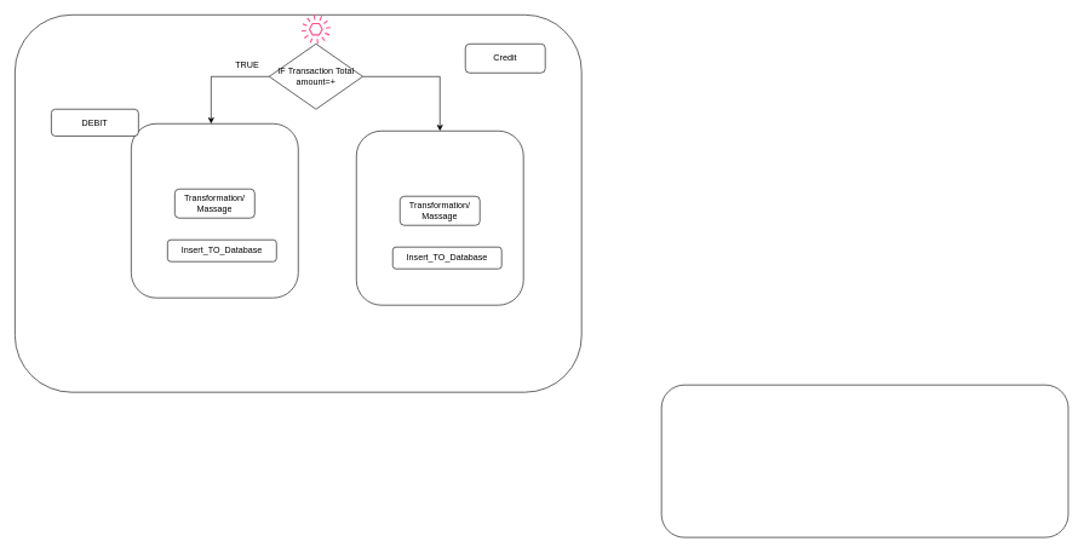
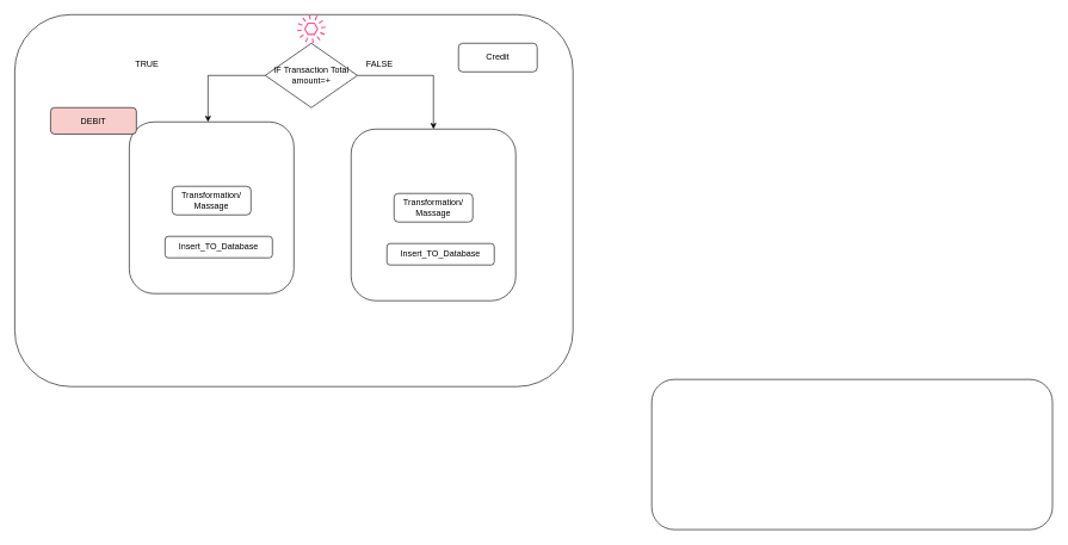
- <mxCell id="8" value="TRUE" style="text;html=1;strokeColor=none;fillColor=none;align=center;verticalAlign=middle;whiteSpace=wrap;rounded=0;" parent="1" vertex="1"><mxGeometry x="320" y="80" width="40" height="20" as="geometry" /></mxCell>
+ <mxCell id="8" value="TRUE" style="text;html=1;strokeColor=none;fillColor=none;align=center;verticalAlign=middle;whiteSpace=wrap;rounded=0;" parent="1" vertex="1"><mxGeometry x="185" y="80" width="40" height="20" as="geometry" /></mxCell>
+ <mxCell id="9" value="FALSE" style="text;html=1;strokeColor=none;fillColor=none;align=center;verticalAlign=middle;whiteSpace=wrap;rounded=0;" parent="1" vertex="1"><mxGeometry x="510" y="80" width="40" height="20" as="geometry" /></mxCell>
- <mxCell id="13" value="DEBIT" style="rounded=1;whiteSpace=wrap;html=1;" vertex="1" parent="1"><mxGeometry x="70" y="150" width="120" height="37" as="geometry" /></mxCell>
+ <mxCell id="13" value="DEBIT" style="rounded=1;whiteSpace=wrap;html=1;fillColor=#f8cecc;" vertex="1" parent="1"><mxGeometry x="70" y="150" width="120" height="37" as="geometry" /></mxCell>
